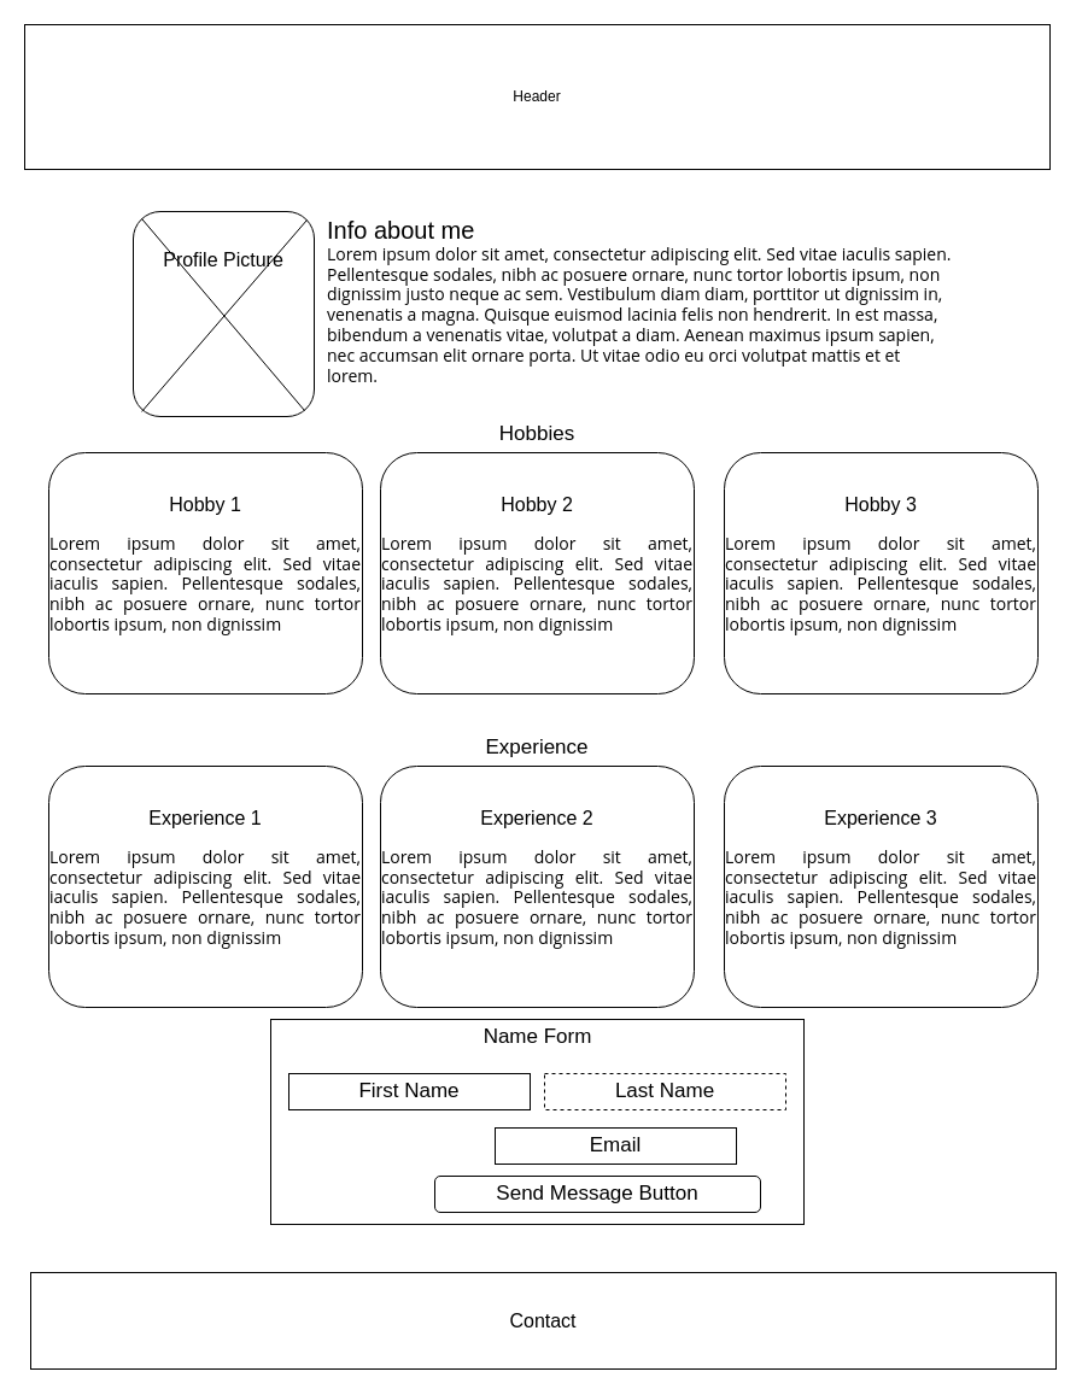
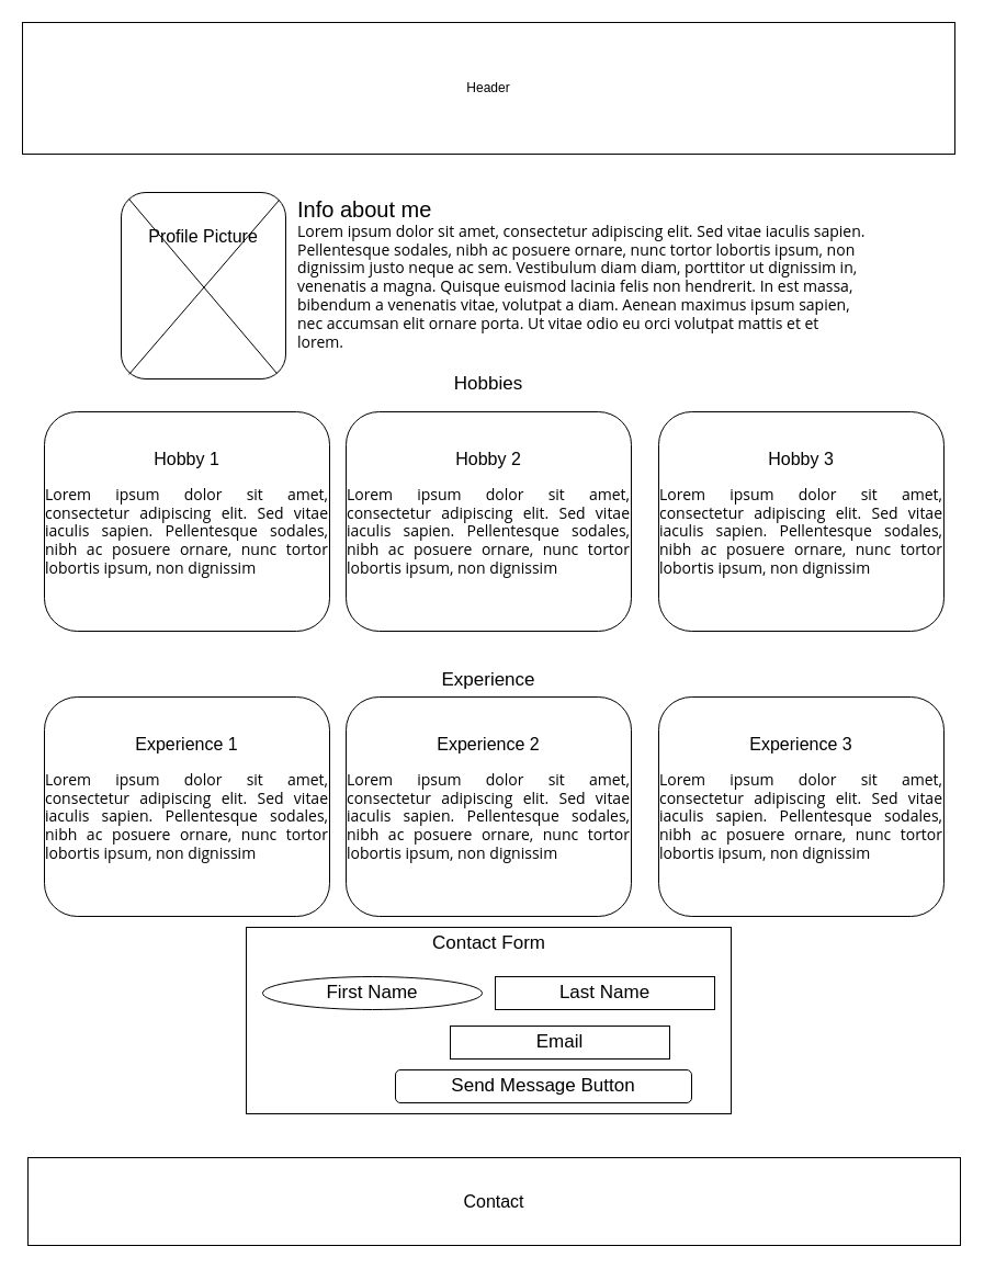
- <mxCell id="11" value="&lt;font style=&quot;font-size: 17px&quot;&gt;Hobbies&lt;/font&gt;" style="text;html=1;strokeColor=none;fillColor=none;align=center;verticalAlign=middle;whiteSpace=wrap;rounded=0;" vertex="1" parent="1"><mxGeometry x="415" y="345" width="60" height="30" as="geometry" /></mxCell>
+ <mxCell id="11" value="&lt;font style=&quot;font-size: 17px&quot;&gt;Hobbies&lt;/font&gt;" style="text;html=1;strokeColor=none;fillColor=none;align=center;verticalAlign=middle;whiteSpace=wrap;rounded=0;" vertex="1" parent="1"><mxGeometry x="415" y="335" width="60" height="30" as="geometry" /></mxCell>
- <mxCell id="18" value="Name Form" style="text;html=1;strokeColor=none;fillColor=none;align=center;verticalAlign=middle;whiteSpace=wrap;rounded=0;fontSize=17;" vertex="1" parent="1"><mxGeometry x="382.5" y="845" width="125" height="30" as="geometry" /></mxCell>
+ <mxCell id="18" value="Contact Form" style="text;html=1;strokeColor=none;fillColor=none;align=center;verticalAlign=middle;whiteSpace=wrap;rounded=0;fontSize=17;" vertex="1" parent="1"><mxGeometry x="382.5" y="845" width="125" height="30" as="geometry" /></mxCell>
- <mxCell id="14" value="First Name" style="rounded=0;whiteSpace=wrap;html=1;fontSize=17;" vertex="1" parent="1"><mxGeometry x="239" y="890" width="200" height="30" as="geometry" /></mxCell>
+ <mxCell id="14" value="First Name" style="ellipse;whiteSpace=wrap;html=1;fontSize=17;" vertex="1" parent="1"><mxGeometry x="239" y="890" width="200" height="30" as="geometry" /></mxCell>
- <mxCell id="15" value="Last Name" style="rounded=0;whiteSpace=wrap;html=1;fontSize=17;dashed=1;" vertex="1" parent="1"><mxGeometry x="451" y="890" width="200" height="30" as="geometry" /></mxCell>
+ <mxCell id="15" value="Last Name" style="rounded=0;whiteSpace=wrap;html=1;fontSize=17;" vertex="1" parent="1"><mxGeometry x="451" y="890" width="200" height="30" as="geometry" /></mxCell>
